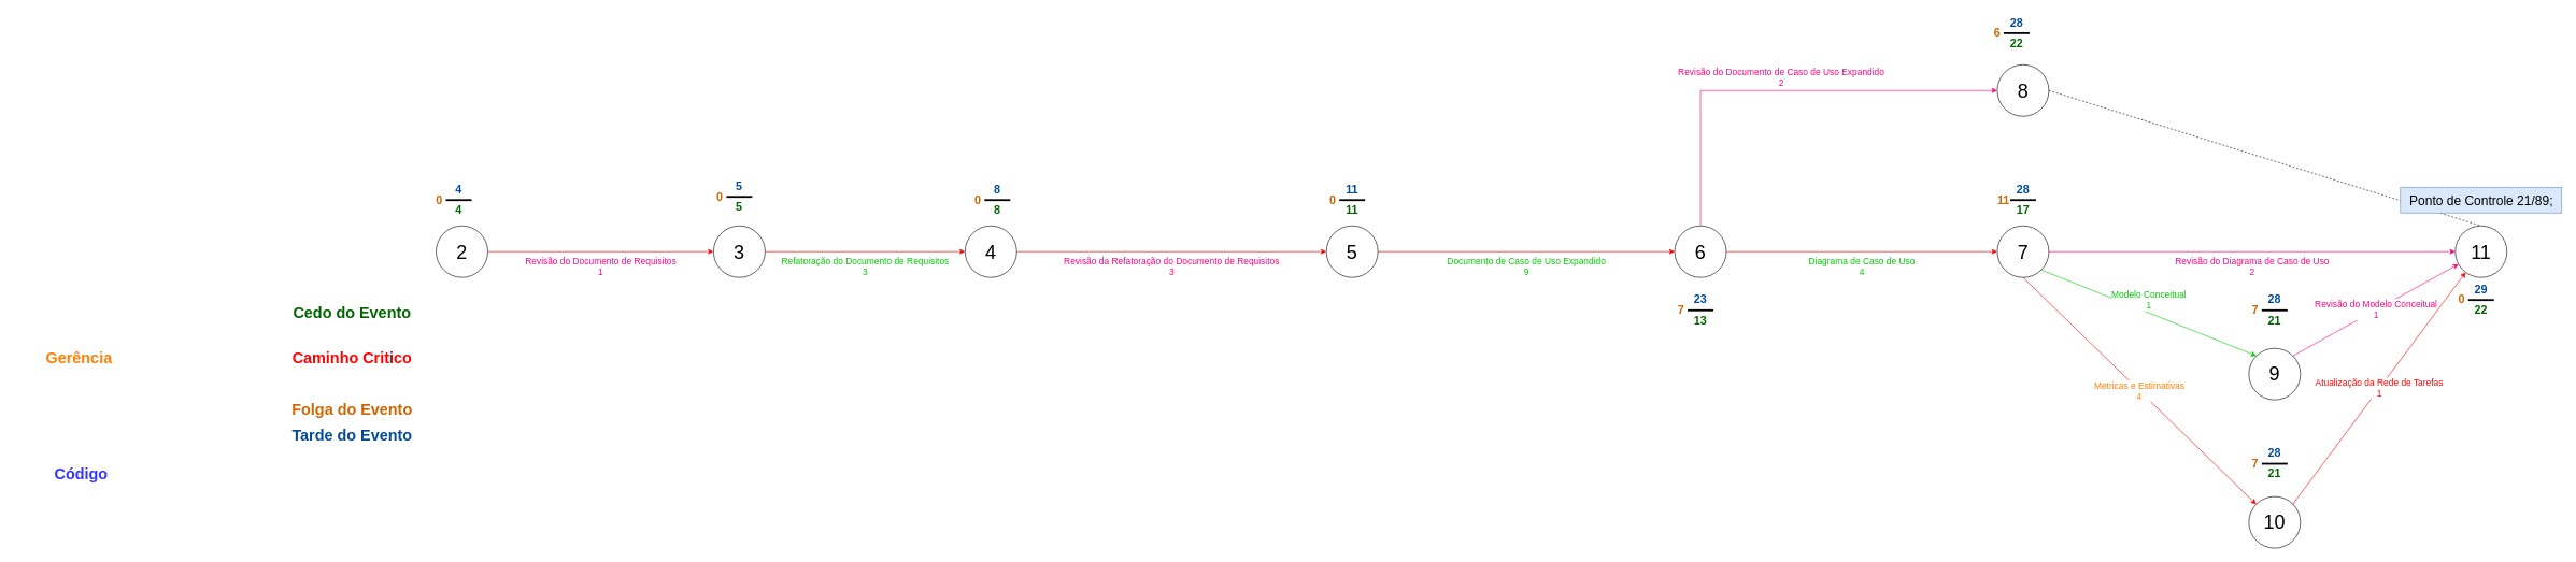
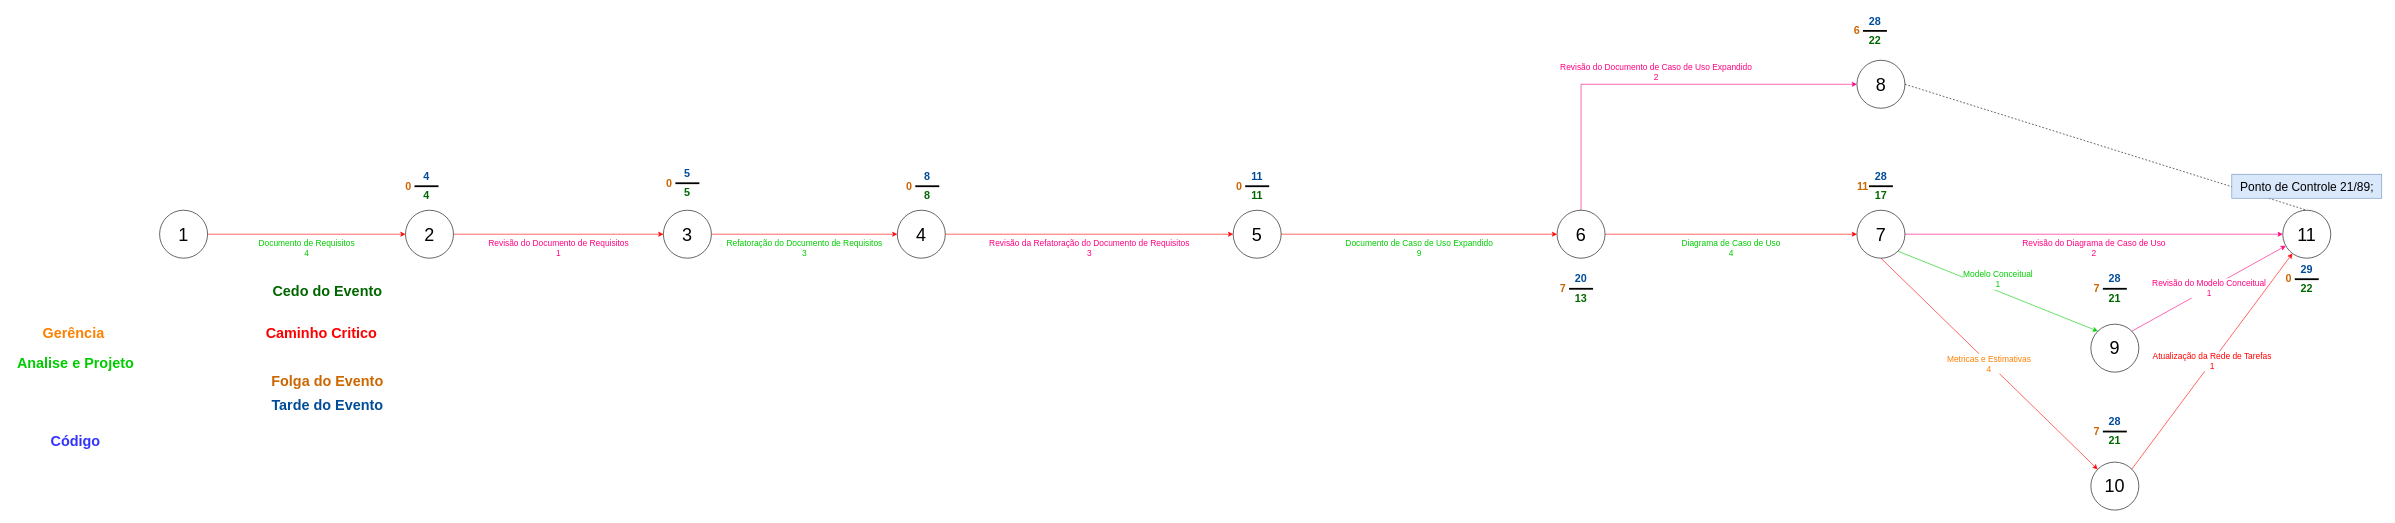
+ <mxCell id="3" value="&lt;font style=&quot;font-size: 30px;&quot;&gt;1&lt;/font&gt;" style="ellipse;whiteSpace=wrap;html=1;aspect=fixed;" vertex="1" parent="1"><mxGeometry x="265" y="350" width="80" height="80" as="geometry" /></mxCell>
+ <mxCell id="2" value="Documento de Requisitos&lt;div&gt;4&lt;/div&gt;" style="edgeStyle=orthogonalEdgeStyle;rounded=0;orthogonalLoop=1;jettySize=auto;html=1;verticalAlign=top;fontSize=14;fontColor=light-dark(#00cc00, #131313);strokeColor=light-dark(#FF0000,#131313);" edge="1" parent="1" source="3" target="5"><mxGeometry relative="1" as="geometry"><mxPoint as="offset" /></mxGeometry></mxCell>
- <mxCell id="48" value="23" style="text;html=1;align=center;verticalAlign=middle;whiteSpace=wrap;rounded=0;fontSize=18;fontStyle=1;fontColor=#004C99;" vertex="1" parent="1"><mxGeometry x="2605" y="450" width="60" height="30" as="geometry" /></mxCell>
+ <mxCell id="48" value="20" style="text;html=1;align=center;verticalAlign=middle;whiteSpace=wrap;rounded=0;fontSize=18;fontStyle=1;fontColor=#004C99;" vertex="1" parent="1"><mxGeometry x="2605" y="450" width="60" height="30" as="geometry" /></mxCell>
- <mxCell id="28" value="&lt;font style=&quot;font-size: 24px; font-style: normal;&quot;&gt;&lt;b&gt;Caminho Critico&lt;/b&gt;&lt;/font&gt;" style="text;html=1;align=center;verticalAlign=middle;whiteSpace=wrap;rounded=0;fontColor=#FF0000;fontStyle=2" vertex="1" parent="1"><mxGeometry x="435" y="540" width="220" height="30" as="geometry" /></mxCell>
+ <mxCell id="28" value="&lt;font style=&quot;font-size: 24px; font-style: normal;&quot;&gt;&lt;b&gt;Caminho Critico&lt;/b&gt;&lt;/font&gt;" style="text;html=1;align=center;verticalAlign=middle;whiteSpace=wrap;rounded=0;fontColor=#FF0000;fontStyle=2" vertex="1" parent="1"><mxGeometry x="425" y="540" width="220" height="30" as="geometry" /></mxCell>
+ <mxCell id="26" value="&lt;font color=&quot;#00cc00&quot;&gt;&lt;span style=&quot;font-size: 24px;&quot;&gt;Analise e Projeto&lt;/span&gt;&lt;/font&gt;" style="text;html=1;align=center;verticalAlign=middle;whiteSpace=wrap;rounded=0;fontStyle=1" vertex="1" parent="1"><mxGeometry x="20" y="590" width="210" height="30" as="geometry" /></mxCell>
